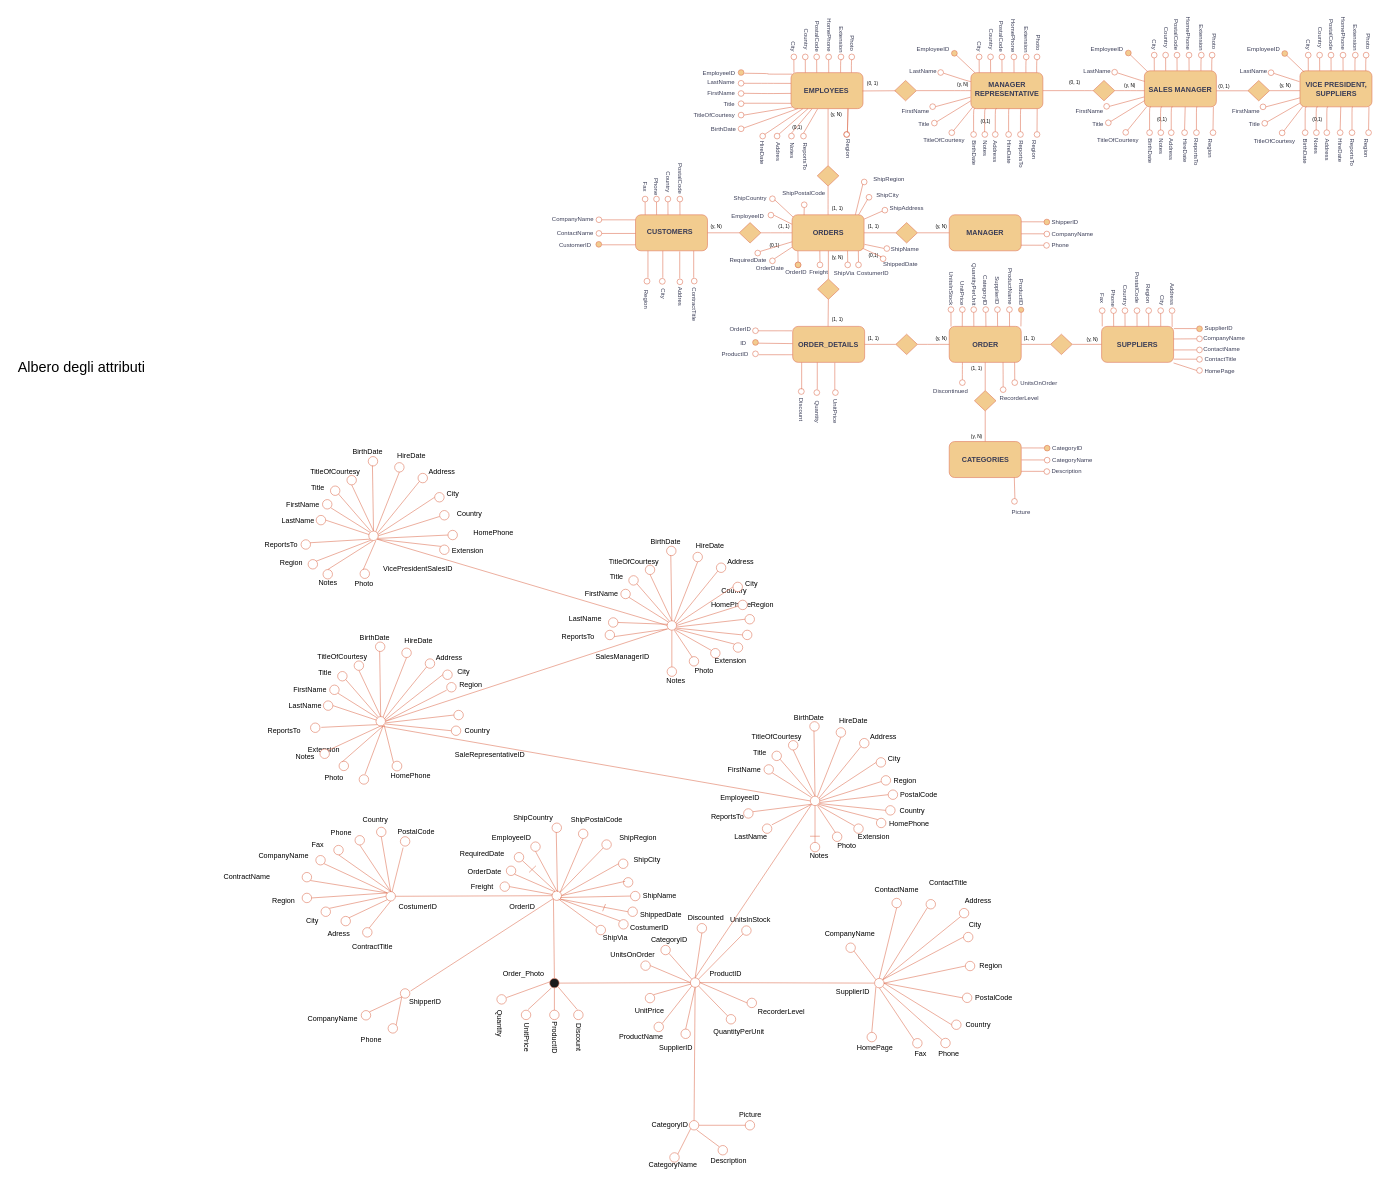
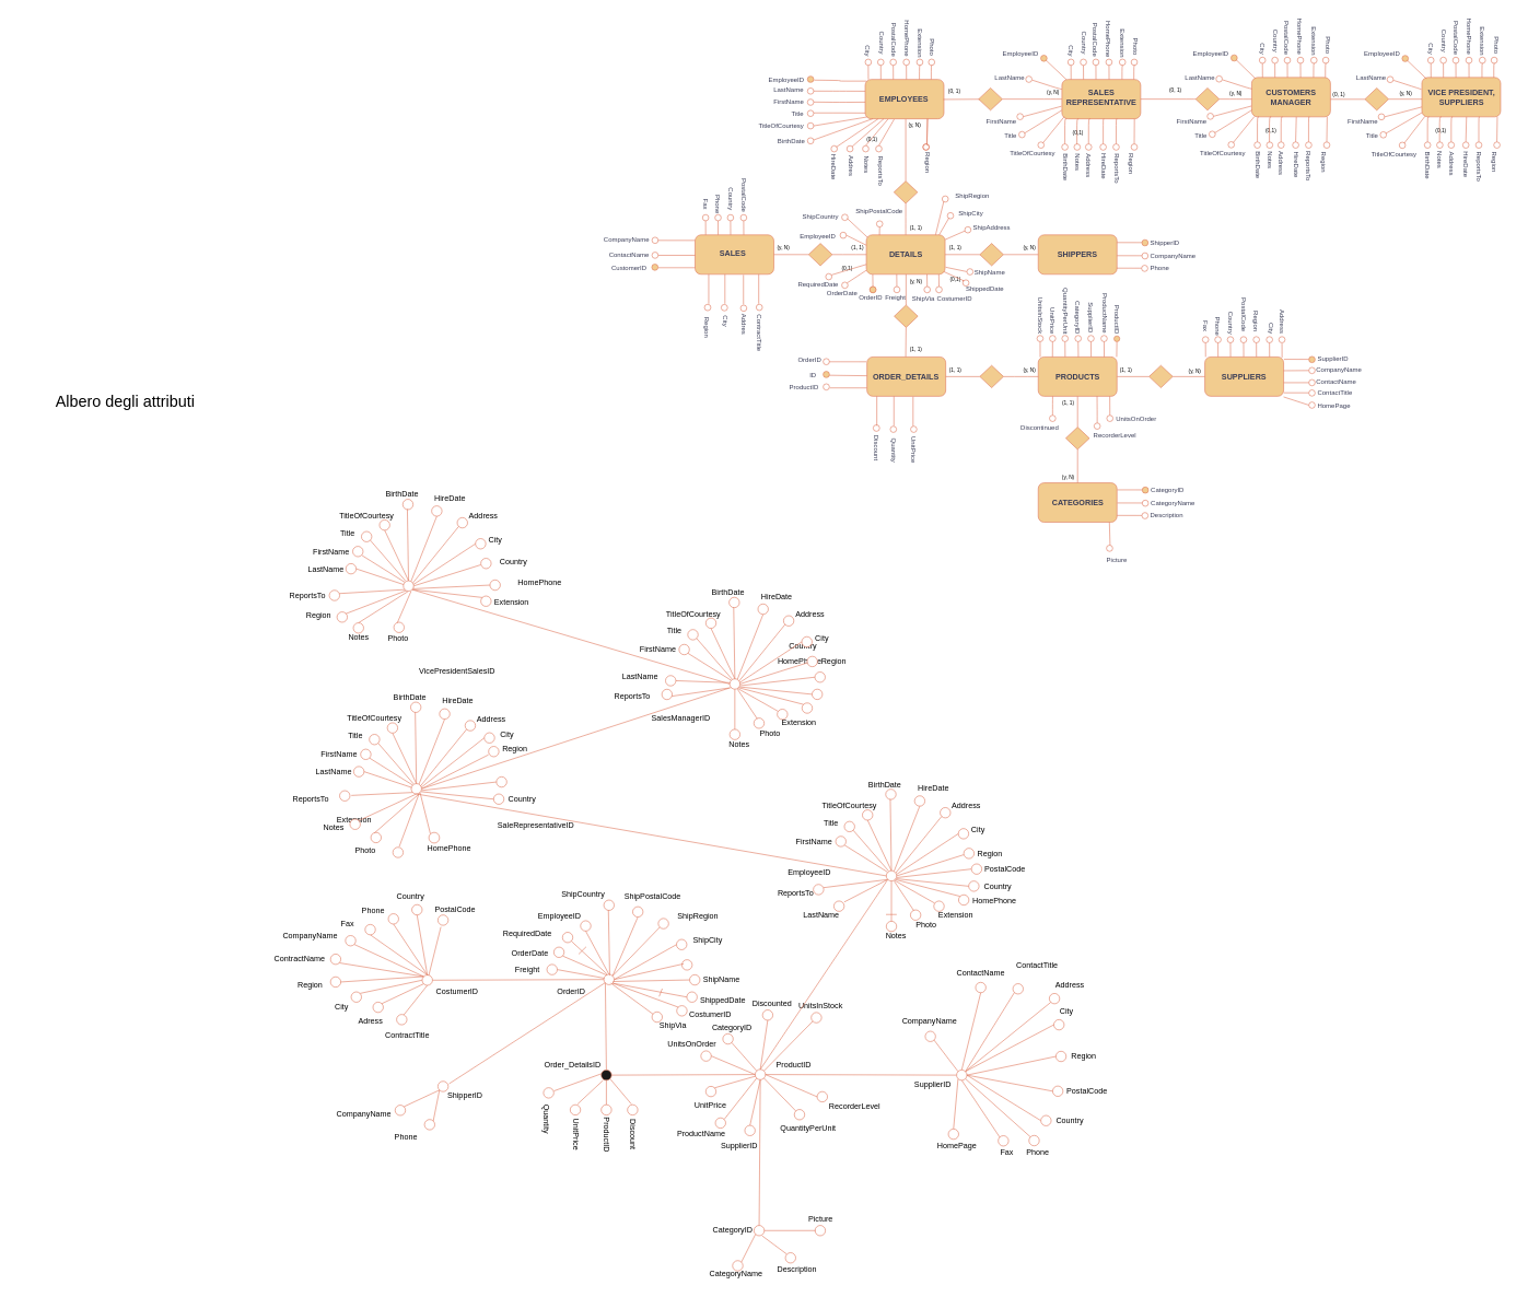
- <mxCell id="292" value="&lt;b&gt;MANAGER REPRESENTATIVE&lt;/b&gt;" style="text;html=1;align=center;verticalAlign=middle;whiteSpace=wrap;rounded=1;labelBackgroundColor=none;fontColor=#393C56;" vertex="1" parent="1"><mxGeometry x="1626.88" y="120.03" width="102.5" height="56.07" as="geometry" /></mxCell>
+ <mxCell id="292" value="&lt;b&gt;SALES REPRESENTATIVE&lt;/b&gt;" style="text;html=1;align=center;verticalAlign=middle;whiteSpace=wrap;rounded=1;labelBackgroundColor=none;fontColor=#393C56;" vertex="1" parent="1"><mxGeometry x="1626.88" y="120.03" width="102.5" height="56.07" as="geometry" /></mxCell>
- <mxCell id="298" value="&lt;b&gt;SALES MANAGER&lt;/b&gt;" style="text;html=1;align=center;verticalAlign=middle;whiteSpace=wrap;rounded=1;labelBackgroundColor=none;fontColor=#393C56;" vertex="1" parent="1"><mxGeometry x="1908.38" y="118" width="119" height="59" as="geometry" /></mxCell>
+ <mxCell id="298" value="&lt;b&gt;CUSTOMERS MANAGER&lt;/b&gt;" style="text;html=1;align=center;verticalAlign=middle;whiteSpace=wrap;rounded=1;labelBackgroundColor=none;fontColor=#393C56;" vertex="1" parent="1"><mxGeometry x="1908.38" y="118" width="119" height="59" as="geometry" /></mxCell>
- <mxCell id="4" value="&lt;b&gt;CUSTOMERS&lt;/b&gt;" style="text;html=1;align=center;verticalAlign=middle;whiteSpace=wrap;rounded=1;labelBackgroundColor=none;fontColor=#393C56;" parent="1" vertex="1"><mxGeometry x="1060" y="358" width="113" height="53" as="geometry" /></mxCell>
+ <mxCell id="4" value="&lt;b&gt;SALES&lt;/b&gt;" style="text;html=1;align=center;verticalAlign=middle;whiteSpace=wrap;rounded=1;labelBackgroundColor=none;fontColor=#393C56;" parent="1" vertex="1"><mxGeometry x="1060" y="358" width="113" height="53" as="geometry" /></mxCell>
- <mxCell id="9" value="&lt;b&gt;ORDERS&lt;/b&gt;" style="text;html=1;align=center;verticalAlign=middle;whiteSpace=wrap;rounded=1;labelBackgroundColor=none;fontColor=#393C56;" parent="1" vertex="1"><mxGeometry x="1321" y="358" width="119" height="58" as="geometry" /></mxCell>
+ <mxCell id="9" value="&lt;b&gt;DETAILS&lt;/b&gt;" style="text;html=1;align=center;verticalAlign=middle;whiteSpace=wrap;rounded=1;labelBackgroundColor=none;fontColor=#393C56;" parent="1" vertex="1"><mxGeometry x="1321" y="358" width="119" height="58" as="geometry" /></mxCell>
- <mxCell id="14" value="&lt;b&gt;MANAGER&lt;/b&gt;" style="text;html=1;align=center;verticalAlign=middle;whiteSpace=wrap;rounded=1;labelBackgroundColor=none;fontColor=#393C56;" parent="1" vertex="1"><mxGeometry x="1581.5" y="357" width="120" height="59" as="geometry" /></mxCell>
+ <mxCell id="14" value="&lt;b&gt;SHIPPERS&lt;/b&gt;" style="text;html=1;align=center;verticalAlign=middle;whiteSpace=wrap;rounded=1;labelBackgroundColor=none;fontColor=#393C56;" parent="1" vertex="1"><mxGeometry x="1581.5" y="357" width="120" height="59" as="geometry" /></mxCell>
- <mxCell id="24" value="&lt;b&gt;ORDER&lt;/b&gt;" style="text;html=1;align=center;verticalAlign=middle;whiteSpace=wrap;rounded=1;labelBackgroundColor=none;fontColor=#393C56;" parent="1" vertex="1"><mxGeometry x="1586.5" y="545" width="111" height="58" as="geometry" /></mxCell>
+ <mxCell id="24" value="&lt;b&gt;PRODUCTS&lt;/b&gt;" style="text;html=1;align=center;verticalAlign=middle;whiteSpace=wrap;rounded=1;labelBackgroundColor=none;fontColor=#393C56;" parent="1" vertex="1"><mxGeometry x="1586.5" y="545" width="111" height="58" as="geometry" /></mxCell>
- <mxCell id="846" value="&lt;font style=&quot;font-size: 24px;&quot;&gt;Albero degli attributi&lt;/font&gt;" style="text;html=1;align=center;verticalAlign=middle;resizable=0;points=[];autosize=1;strokeColor=none;fillColor=none;" vertex="1" parent="1"><mxGeometry x="20" y="590" width="230" height="41" as="geometry" /></mxCell>
+ <mxCell id="846" value="&lt;font style=&quot;font-size: 24px;&quot;&gt;Albero degli attributi&lt;/font&gt;" style="text;html=1;align=center;verticalAlign=middle;resizable=0;points=[];autosize=1;strokeColor=none;fillColor=none;" vertex="1" parent="1"><mxGeometry x="75" y="590" width="230" height="41" as="geometry" /></mxCell>
- <mxCell id="842" value="VicePresidentSalesID" style="text;html=1;align=center;verticalAlign=middle;resizable=0;points=[];autosize=1;strokeColor=none;fillColor=none;" vertex="1" parent="1"><mxGeometry x="629.18" y="933.75" width="134" height="26" as="geometry" /></mxCell>
+ <mxCell id="842" value="VicePresidentSalesID" style="text;html=1;align=center;verticalAlign=middle;resizable=0;points=[];autosize=1;strokeColor=none;fillColor=none;" vertex="1" parent="1"><mxGeometry x="629.18" y="1008.75" width="134" height="26" as="geometry" /></mxCell>
- <mxCell id="628" value="ContractName" style="text;html=1;align=center;verticalAlign=middle;resizable=0;points=[];autosize=1;strokeColor=none;fillColor=none;" vertex="1" parent="1"><mxGeometry x="363.25" y="1448.25" width="95" height="26" as="geometry" /></mxCell>
+ <mxCell id="628" value="ContractName" style="text;html=1;align=center;verticalAlign=middle;resizable=0;points=[];autosize=1;strokeColor=none;fillColor=none;" vertex="1" parent="1"><mxGeometry x="408.25" y="1448.25" width="95" height="26" as="geometry" /></mxCell>
- <mxCell id="302" value="Order_Photo" style="text;html=1;align=center;verticalAlign=middle;resizable=0;points=[];autosize=1;strokeColor=none;fillColor=none;" vertex="1" parent="1"><mxGeometry x="819.87" y="1610" width="104" height="26" as="geometry" /></mxCell>
+ <mxCell id="302" value="Order_DetailsID" style="text;html=1;align=center;verticalAlign=middle;resizable=0;points=[];autosize=1;strokeColor=none;fillColor=none;" vertex="1" parent="1"><mxGeometry x="819.87" y="1610" width="104" height="26" as="geometry" /></mxCell>
